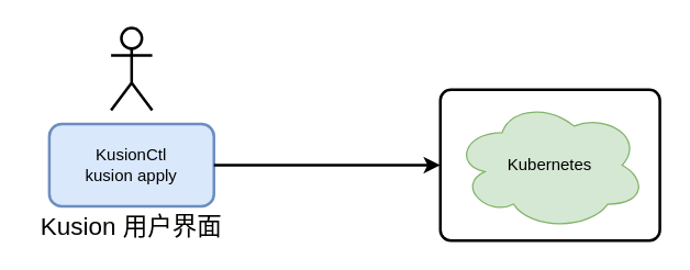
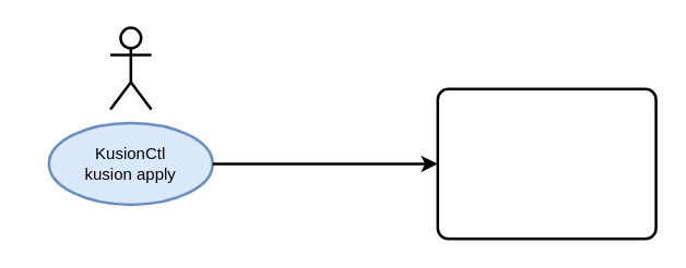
- <mxCell id="2" value="KusionCtl&lt;br&gt;kusion apply" style="rounded=1;whiteSpace=wrap;html=1;strokeWidth=2;fillColor=#dae8fc;strokeColor=#6c8ebf;" parent="1" vertex="1"><mxGeometry x="35" y="90" width="120" height="60" as="geometry" /></mxCell>
+ <mxCell id="2" value="KusionCtl&lt;br&gt;kusion apply" style="ellipse;whiteSpace=wrap;html=1;strokeWidth=2;fillColor=#dae8fc;strokeColor=#6c8ebf;" parent="1" vertex="1"><mxGeometry x="35" y="90" width="120" height="60" as="geometry" /></mxCell>
- <mxCell id="3" value="&lt;span&gt;Kubernetes&lt;/span&gt;" style="ellipse;shape=cloud;whiteSpace=wrap;html=1;fillColor=#d5e8d4;strokeColor=#82b366;" parent="1" vertex="1"><mxGeometry x="330" y="72.5" width="140" height="95" as="geometry" /></mxCell>
- <mxCell id="7" value="Kusion 用户界面" style="text;html=1;strokeColor=none;fillColor=none;align=center;verticalAlign=middle;whiteSpace=wrap;rounded=0;fontSize=18;" vertex="1" parent="1"><mxGeometry x="20" y="155" width="150" height="20" as="geometry" /></mxCell>
